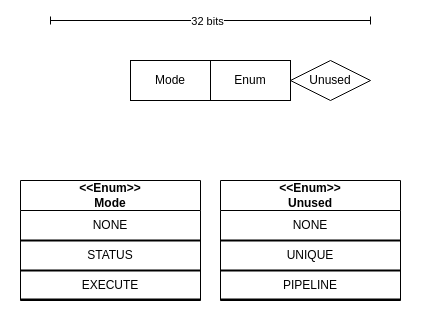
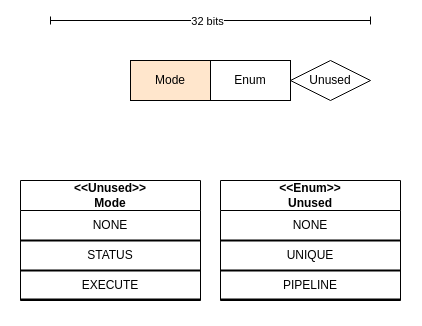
- <mxCell id="4" value="Mode" style="rounded=0;whiteSpace=wrap;html=1;" parent="1" vertex="1"><mxGeometry x="130" y="60" width="80" height="40" as="geometry" /></mxCell>
+ <mxCell id="4" value="Mode" style="rounded=0;whiteSpace=wrap;html=1;fillColor=#ffe6cc;" parent="1" vertex="1"><mxGeometry x="130" y="60" width="80" height="40" as="geometry" /></mxCell>
- <mxCell id="7" value="&amp;lt;&amp;lt;Enum&amp;gt;&amp;gt;&lt;div&gt;Mode&lt;/div&gt;" style="swimlane;whiteSpace=wrap;html=1;startSize=30;" parent="1" vertex="1"><mxGeometry x="20" y="180" width="180" height="120" as="geometry"><mxRectangle x="200" y="240" width="100" height="40" as="alternateBounds" /></mxGeometry></mxCell>
+ <mxCell id="7" value="&amp;lt;&amp;lt;Unused&amp;gt;&amp;gt;&lt;div&gt;Mode&lt;/div&gt;" style="swimlane;whiteSpace=wrap;html=1;startSize=30;" parent="1" vertex="1"><mxGeometry x="20" y="180" width="180" height="120" as="geometry"><mxRectangle x="200" y="240" width="100" height="40" as="alternateBounds" /></mxGeometry></mxCell>
